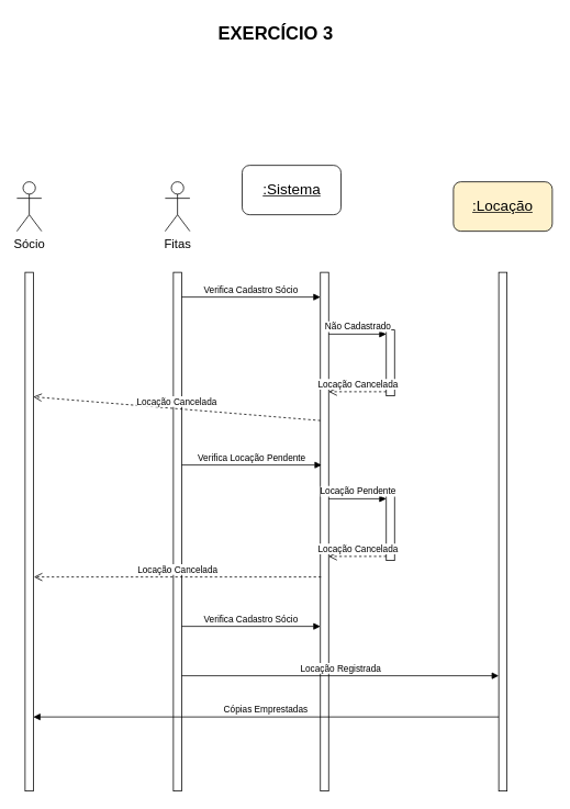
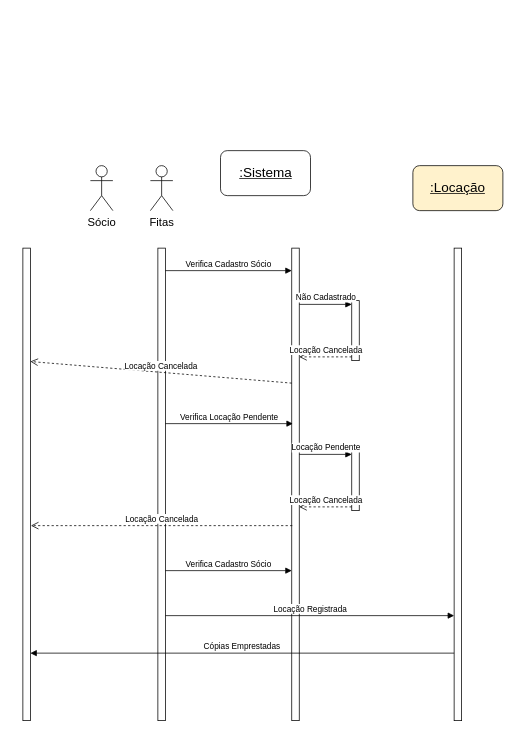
- <mxCell id="2" value="&lt;font style=&quot;font-size: 22px;&quot;&gt;&lt;b&gt;EXERCÍCIO 3&lt;/b&gt;&lt;/font&gt;" style="text;html=1;align=center;verticalAlign=middle;resizable=0;points=[];autosize=1;strokeColor=none;fillColor=none;" vertex="1" parent="1"><mxGeometry x="254" y="20" width="160" height="40" as="geometry" /></mxCell>
- <mxCell id="3" value="&lt;font style=&quot;font-size: 15px;&quot;&gt;Sócio&lt;/font&gt;" style="shape=umlActor;verticalLabelPosition=bottom;verticalAlign=top;html=1;outlineConnect=0;" vertex="1" parent="1"><mxGeometry x="20" y="220" width="30" height="60" as="geometry" /></mxCell>
+ <mxCell id="3" value="&lt;font style=&quot;font-size: 15px;&quot;&gt;Sócio&lt;/font&gt;" style="shape=umlActor;verticalLabelPosition=bottom;verticalAlign=top;html=1;outlineConnect=0;" vertex="1" parent="1"><mxGeometry x="120" y="220" width="30" height="60" as="geometry" /></mxCell>
